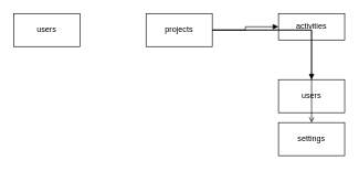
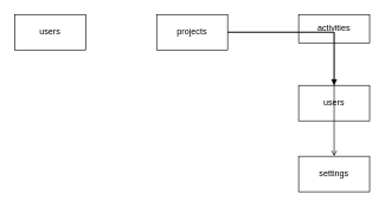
- <mxCell id="5" style="edgeStyle=orthogonalEdgeStyle;rounded=0;orthogonalLoop=1;jettySize=auto;html=1;endArrow=block;endFill=1;" edge="1" parent="1" source="3" target="4"><mxGeometry relative="1" as="geometry" /></mxCell>
- <mxCell id="8" value="settings" style="shape=rectangle;whiteSpace=wrap;html=1;" vertex="1" parent="1"><mxGeometry x="420" y="185" width="100" height="50" as="geometry" /></mxCell>
+ <mxCell id="8" value="settings" style="shape=rectangle;whiteSpace=wrap;html=1;" vertex="1" parent="1"><mxGeometry x="420" y="220" width="100" height="50" as="geometry" /></mxCell>
